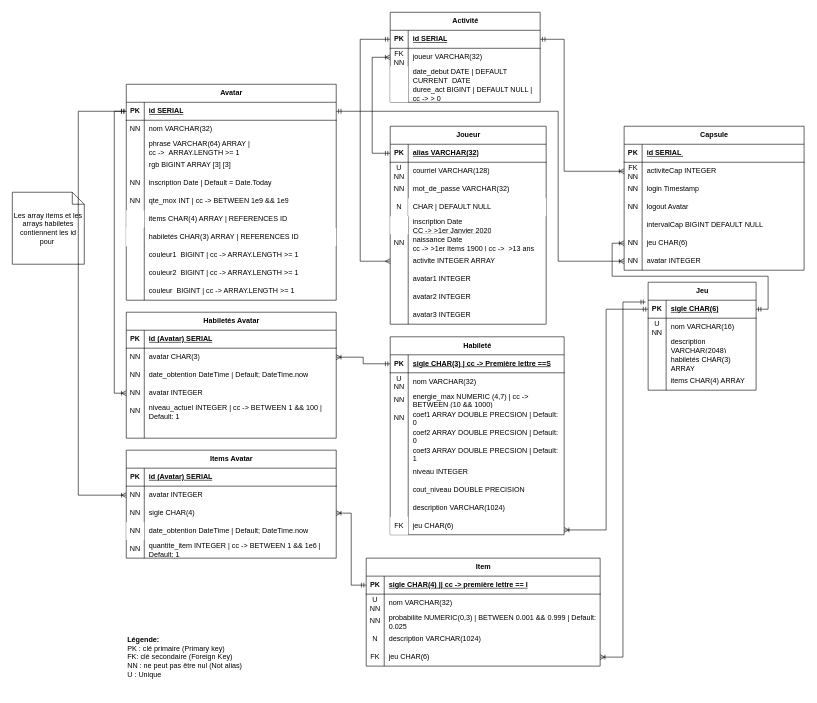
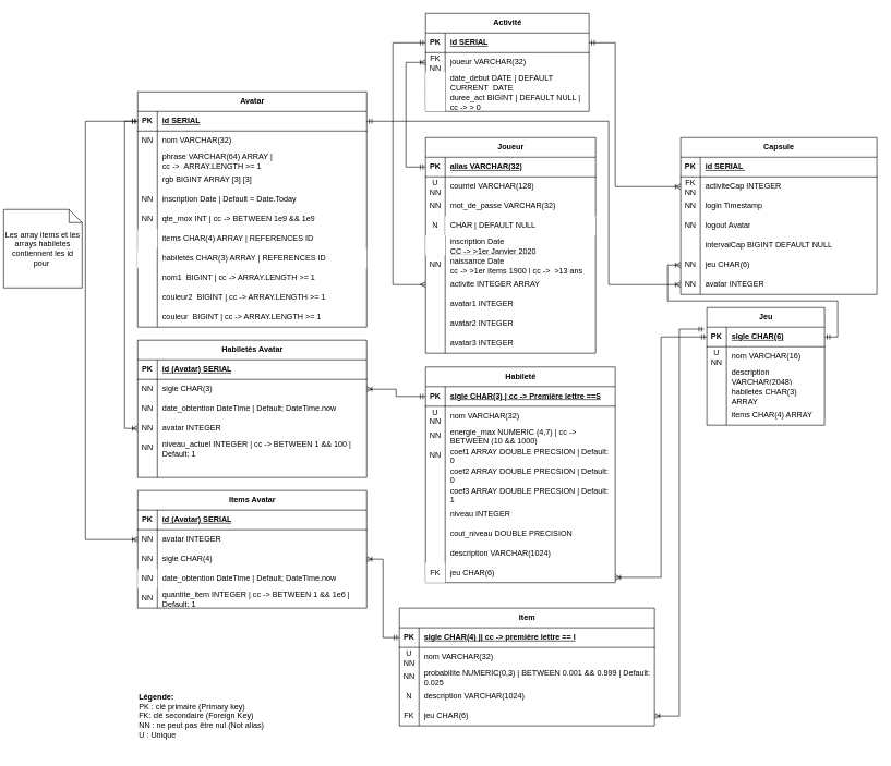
- <mxCell id="201" value="Les array items et les arrays habiletes contiennent les id pour&amp;nbsp; " style="shape=note;size=20;whiteSpace=wrap;html=1;" parent="1" vertex="1"><mxGeometry x="20" y="320" width="120" height="120" as="geometry" /></mxCell>
+ <mxCell id="201" value="Les array items et les arrays habiletes contiennent les id pour&amp;nbsp; " style="shape=note;size=20;whiteSpace=wrap;html=1;" parent="1" vertex="1"><mxGeometry x="5" y="320" width="120" height="120" as="geometry" /></mxCell>
- <mxCell id="123" value="couleur1&amp;nbsp; BIGINT | cc -&amp;gt; ARRAY.LENGTH &amp;gt;= 1" style="shape=partialRectangle;connectable=0;fillColor=none;top=0;left=0;bottom=0;right=0;align=left;spacingLeft=6;overflow=hidden;whiteSpace=wrap;html=1;" parent="121" vertex="1"><mxGeometry x="30" width="320" height="30" as="geometry"><mxRectangle width="320" height="30" as="alternateBounds" /></mxGeometry></mxCell>
+ <mxCell id="123" value="nom1&amp;nbsp; BIGINT | cc -&amp;gt; ARRAY.LENGTH &amp;gt;= 1" style="shape=partialRectangle;connectable=0;fillColor=none;top=0;left=0;bottom=0;right=0;align=left;spacingLeft=6;overflow=hidden;whiteSpace=wrap;html=1;" parent="121" vertex="1"><mxGeometry x="30" width="320" height="30" as="geometry"><mxRectangle width="320" height="30" as="alternateBounds" /></mxGeometry></mxCell>
- <mxCell id="136" value="avatar CHAR(3)" style="shape=partialRectangle;connectable=0;fillColor=none;top=0;left=0;bottom=0;right=0;align=left;spacingLeft=6;overflow=hidden;whiteSpace=wrap;html=1;" parent="134" vertex="1"><mxGeometry x="30" width="320" height="30" as="geometry"><mxRectangle width="320" height="30" as="alternateBounds" /></mxGeometry></mxCell>
+ <mxCell id="136" value="sigle CHAR(3)" style="shape=partialRectangle;connectable=0;fillColor=none;top=0;left=0;bottom=0;right=0;align=left;spacingLeft=6;overflow=hidden;whiteSpace=wrap;html=1;" parent="134" vertex="1"><mxGeometry x="30" width="320" height="30" as="geometry"><mxRectangle width="320" height="30" as="alternateBounds" /></mxGeometry></mxCell>
